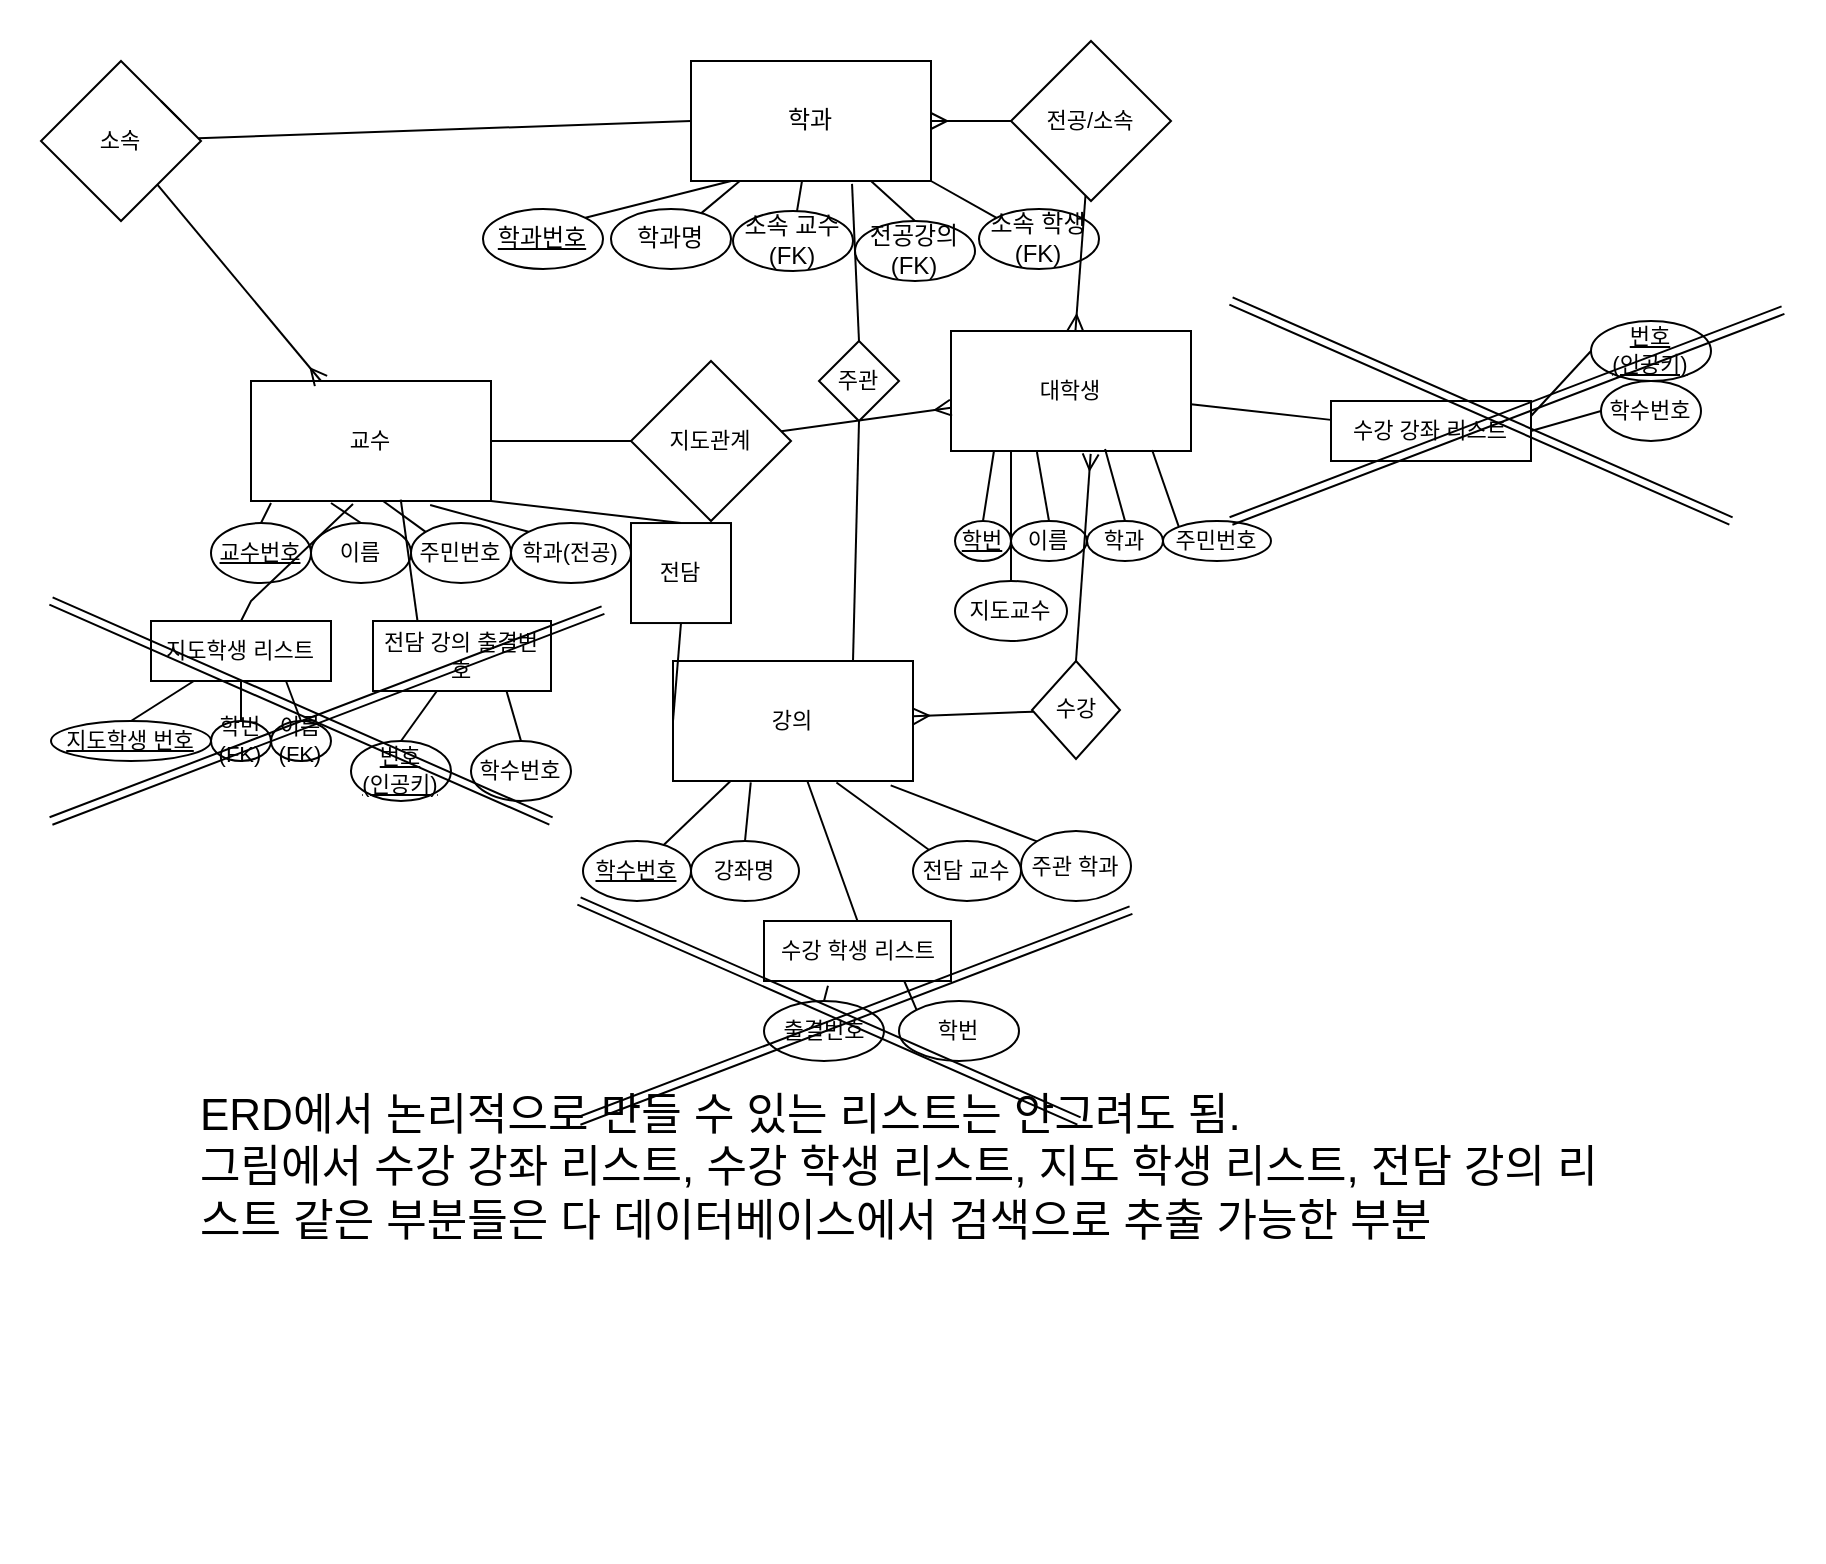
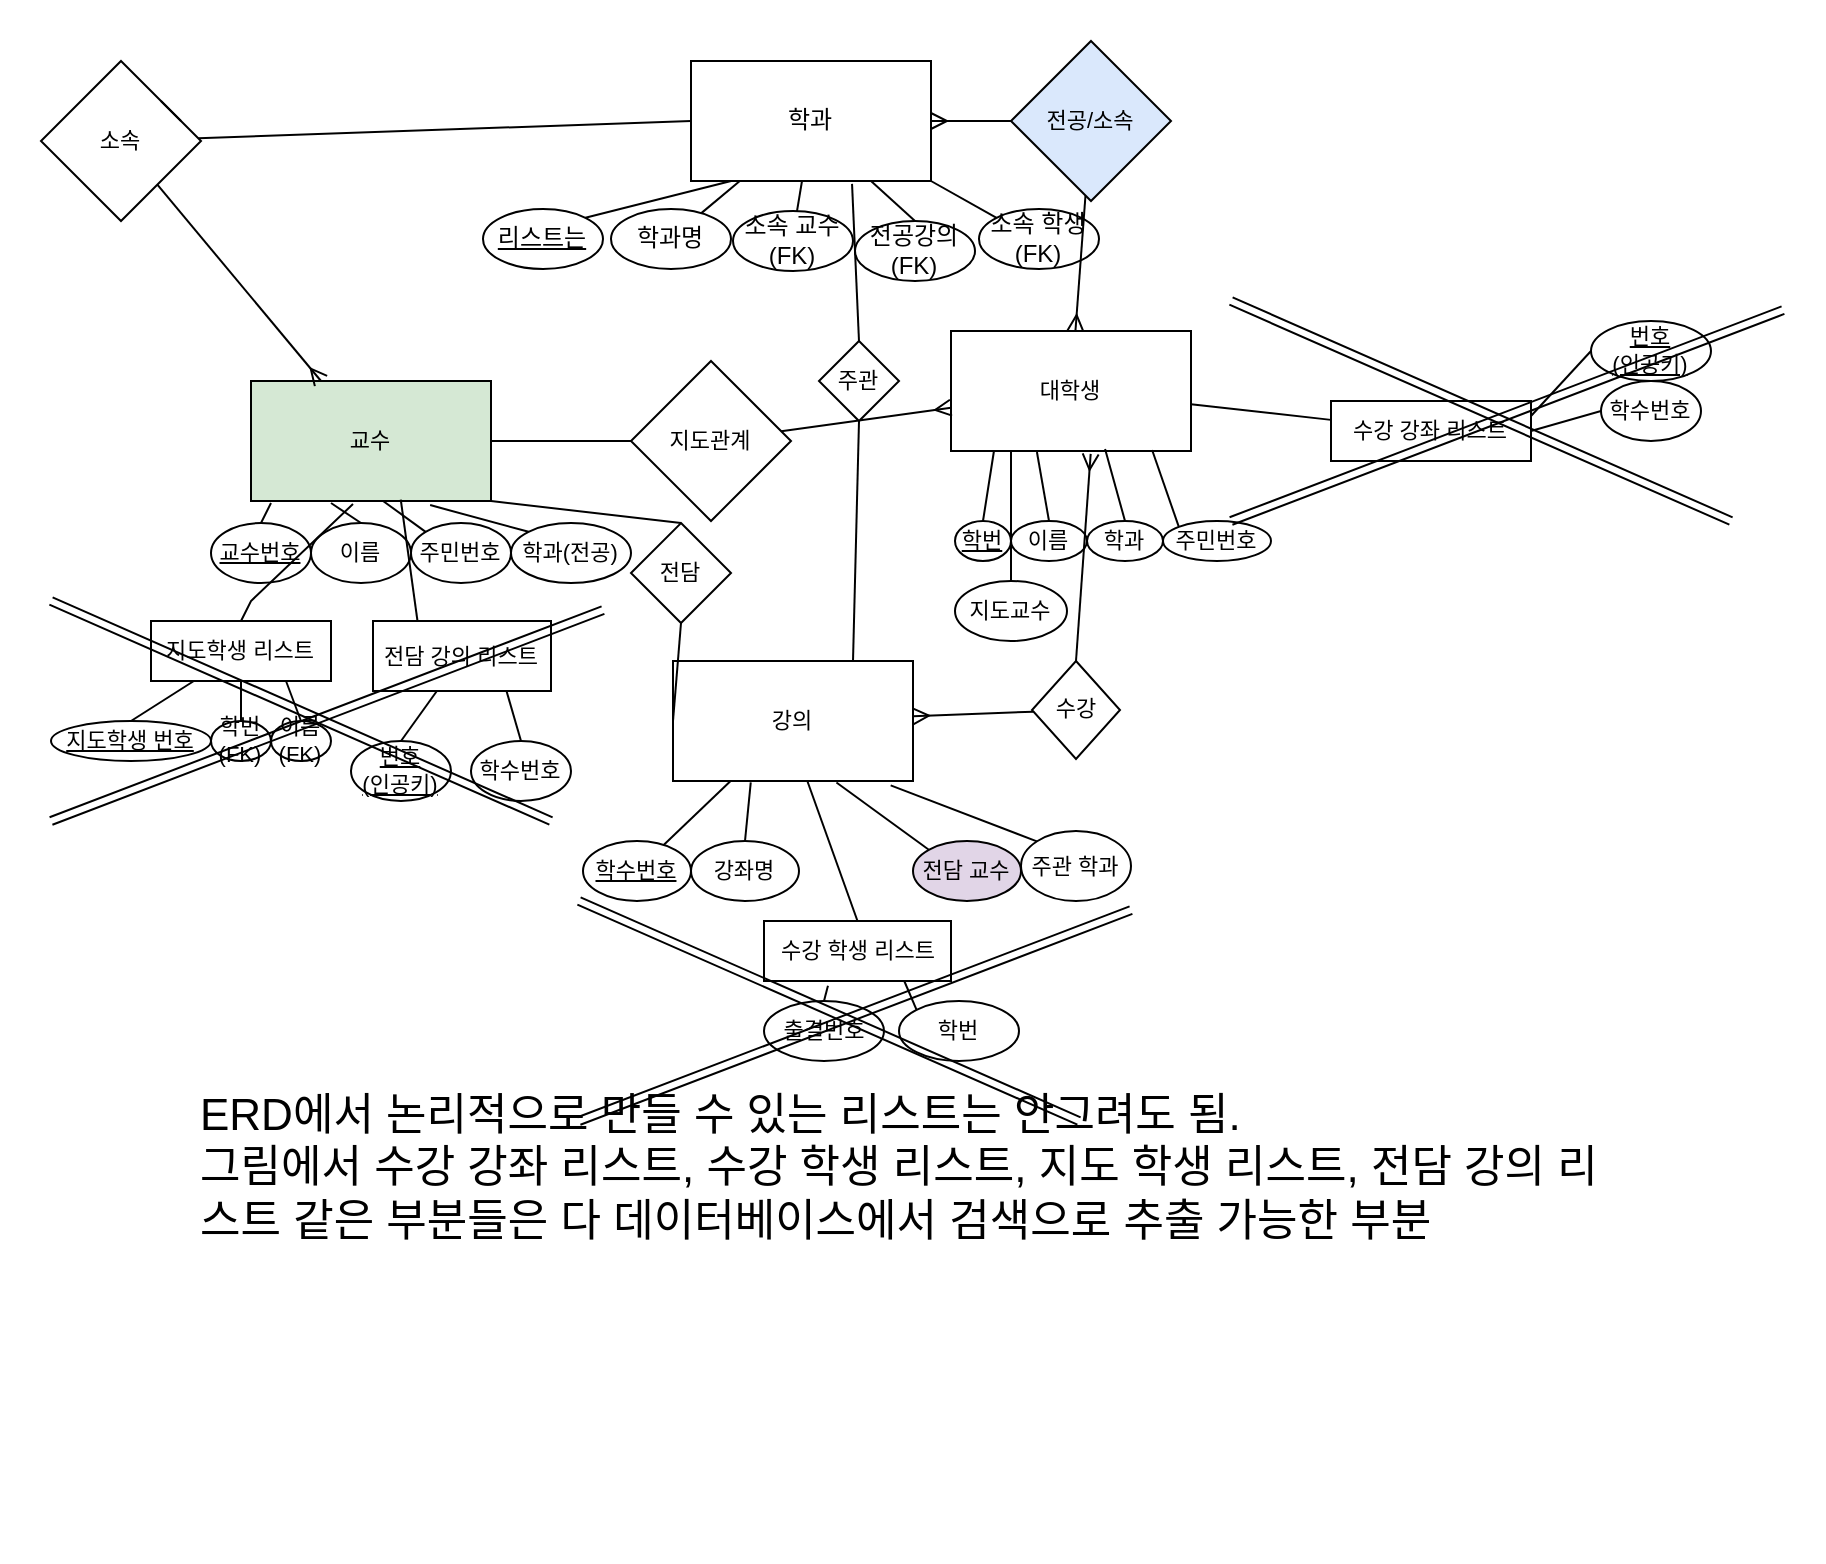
- <mxCell id="21" value="전공/소속" style="rhombus;whiteSpace=wrap;html=1;fontFamily=Helvetica;fontSize=11;fontColor=default;" vertex="1" parent="1"><mxGeometry x="505" y="20" width="80" height="80" as="geometry" /></mxCell>
+ <mxCell id="21" value="전공/소속" style="rhombus;whiteSpace=wrap;html=1;fontFamily=Helvetica;fontSize=11;fontColor=default;fillColor=#dae8fc;" vertex="1" parent="1"><mxGeometry x="505" y="20" width="80" height="80" as="geometry" /></mxCell>
- <mxCell id="9" value="학과번호" style="ellipse;whiteSpace=wrap;html=1;fontStyle=4" vertex="1" parent="1"><mxGeometry x="241" y="104" width="60" height="30" as="geometry" /></mxCell>
+ <mxCell id="9" value="리스트는" style="ellipse;whiteSpace=wrap;html=1;fontStyle=4" vertex="1" parent="1"><mxGeometry x="241" y="104" width="60" height="30" as="geometry" /></mxCell>
- <mxCell id="13" value="교수" style="rounded=0;whiteSpace=wrap;html=1;fontFamily=Helvetica;fontSize=11;fontColor=default;" vertex="1" parent="1"><mxGeometry x="125" y="190" width="120" height="60" as="geometry" /></mxCell>
+ <mxCell id="13" value="교수" style="rounded=0;whiteSpace=wrap;html=1;fontFamily=Helvetica;fontSize=11;fontColor=default;fillColor=#d5e8d4;" vertex="1" parent="1"><mxGeometry x="125" y="190" width="120" height="60" as="geometry" /></mxCell>
- <mxCell id="67" value="전담" style="whiteSpace=wrap;html=1;fontFamily=Helvetica;fontSize=11;fontColor=default;rounded=0;" vertex="1" parent="1"><mxGeometry x="315" y="261.02" width="50" height="50" as="geometry" /></mxCell>
+ <mxCell id="67" value="전담" style="rhombus;whiteSpace=wrap;html=1;fontFamily=Helvetica;fontSize=11;fontColor=default;" vertex="1" parent="1"><mxGeometry x="315" y="261.02" width="50" height="50" as="geometry" /></mxCell>
- <mxCell id="61" value="전담 강의 출결번호" style="rounded=0;whiteSpace=wrap;html=1;fontFamily=Helvetica;fontSize=11;fontColor=default;" vertex="1" parent="1"><mxGeometry x="186" y="310" width="89" height="35" as="geometry" /></mxCell>
+ <mxCell id="61" value="전담 강의 리스트" style="rounded=0;whiteSpace=wrap;html=1;fontFamily=Helvetica;fontSize=11;fontColor=default;" vertex="1" parent="1"><mxGeometry x="186" y="310" width="89" height="35" as="geometry" /></mxCell>
- <mxCell id="57" value="전담 교수" style="ellipse;whiteSpace=wrap;html=1;fontFamily=Helvetica;fontSize=11;fontColor=default;" vertex="1" parent="1"><mxGeometry x="456" y="420" width="54" height="30" as="geometry" /></mxCell>
+ <mxCell id="57" value="전담 교수" style="ellipse;whiteSpace=wrap;html=1;fontFamily=Helvetica;fontSize=11;fontColor=default;fillColor=#e1d5e7;" vertex="1" parent="1"><mxGeometry x="456" y="420" width="54" height="30" as="geometry" /></mxCell>
